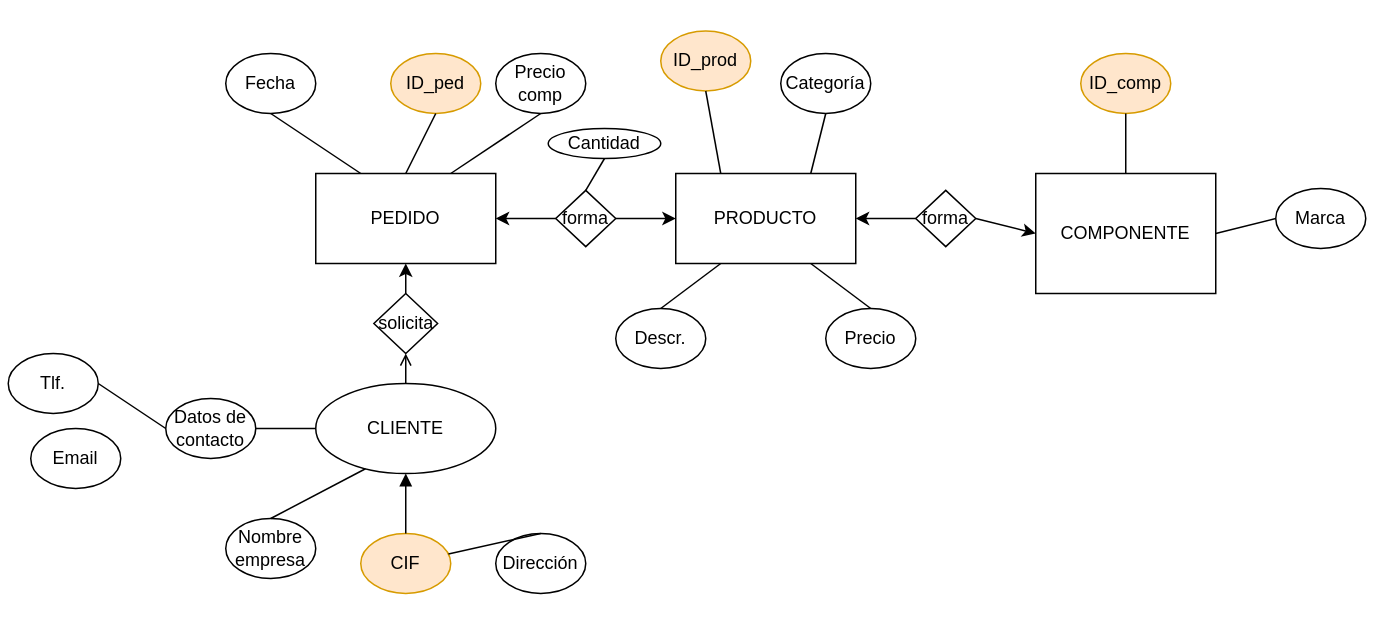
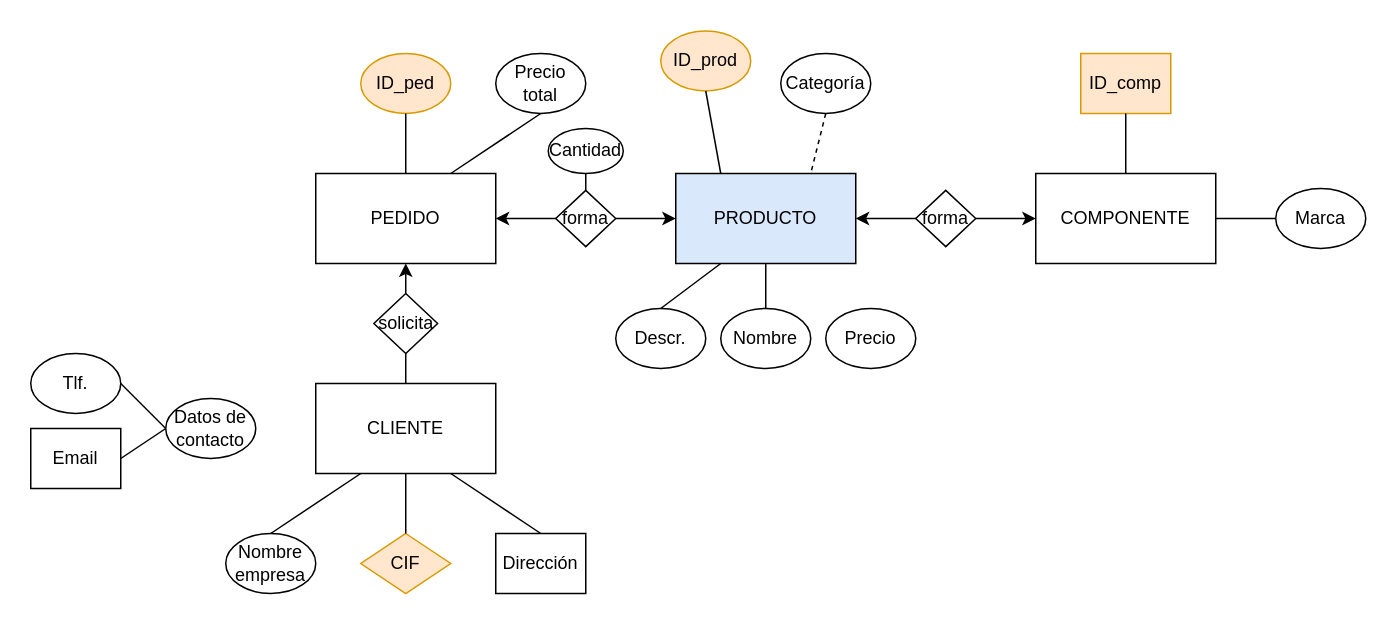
- <mxCell id="23" value="Fecha" style="ellipse;whiteSpace=wrap;html=1;" vertex="1" parent="1"><mxGeometry x="150" y="35" width="60" height="40" as="geometry" /></mxCell>
- <mxCell id="13" value="ID_ped" style="ellipse;whiteSpace=wrap;html=1;fillColor=#ffe6cc;strokeColor=#d79b00;" vertex="1" parent="1"><mxGeometry x="260" y="35" width="60" height="40" as="geometry" /></mxCell>
+ <mxCell id="13" value="ID_ped" style="ellipse;whiteSpace=wrap;html=1;fillColor=#ffe6cc;strokeColor=#d79b00;" vertex="1" parent="1"><mxGeometry x="240" y="35" width="60" height="40" as="geometry" /></mxCell>
- <mxCell id="24" value="Precio comp" style="ellipse;whiteSpace=wrap;html=1;" vertex="1" parent="1"><mxGeometry x="330" y="35" width="60" height="40" as="geometry" /></mxCell>
+ <mxCell id="24" value="Precio total" style="ellipse;whiteSpace=wrap;html=1;" vertex="1" parent="1"><mxGeometry x="330" y="35" width="60" height="40" as="geometry" /></mxCell>
- <mxCell id="15" value="ID_comp" style="ellipse;whiteSpace=wrap;html=1;fillColor=#ffe6cc;strokeColor=#d79b00;" vertex="1" parent="1"><mxGeometry x="720" y="35" width="60" height="40" as="geometry" /></mxCell>
+ <mxCell id="15" value="ID_comp" style="whiteSpace=wrap;html=1;fillColor=#ffe6cc;strokeColor=#d79b00;rounded=0;" vertex="1" parent="1"><mxGeometry x="720" y="35" width="60" height="40" as="geometry" /></mxCell>
- <mxCell id="38" value="" style="endArrow=none;html=1;exitX=0.5;exitY=1;exitDx=0;exitDy=0;entryX=0.25;entryY=0;entryDx=0;entryDy=0;" edge="1" parent="1" source="23" target="2"><mxGeometry width="50" height="50" relative="1" as="geometry"><mxPoint x="90" y="265" as="sourcePoint" /><mxPoint x="120" y="295" as="targetPoint" /></mxGeometry></mxCell>
- <mxCell id="9" value="Cantidad" style="ellipse;whiteSpace=wrap;html=1;" vertex="1" parent="1"><mxGeometry x="365" y="85" width="75" height="20" as="geometry" /></mxCell>
+ <mxCell id="9" value="Cantidad" style="ellipse;whiteSpace=wrap;html=1;" vertex="1" parent="1"><mxGeometry x="365" y="85" width="50" height="30" as="geometry" /></mxCell>
- <mxCell id="44" value="" style="endArrow=none;html=1;exitX=0.5;exitY=1;exitDx=0;exitDy=0;entryX=0.75;entryY=0;entryDx=0;entryDy=0;" edge="1" parent="1" source="43" target="5"><mxGeometry width="50" height="50" relative="1" as="geometry"><mxPoint x="520" y="85" as="sourcePoint" /><mxPoint x="520" y="125" as="targetPoint" /></mxGeometry></mxCell>
+ <mxCell id="44" value="" style="endArrow=none;html=1;exitX=0.5;exitY=1;exitDx=0;exitDy=0;entryX=0.75;entryY=0;entryDx=0;entryDy=0;dashed=1;" edge="1" parent="1" source="43" target="5"><mxGeometry width="50" height="50" relative="1" as="geometry"><mxPoint x="520" y="85" as="sourcePoint" /><mxPoint x="520" y="125" as="targetPoint" /></mxGeometry></mxCell>
- <mxCell id="5" value="PRODUCTO" style="rounded=0;whiteSpace=wrap;html=1;" vertex="1" parent="1"><mxGeometry x="450" y="115" width="120" height="60" as="geometry" /></mxCell>
+ <mxCell id="5" value="PRODUCTO" style="rounded=0;whiteSpace=wrap;html=1;fillColor=#dae8fc;" vertex="1" parent="1"><mxGeometry x="450" y="115" width="120" height="60" as="geometry" /></mxCell>
- <mxCell id="7" value="COMPONENTE" style="rounded=0;whiteSpace=wrap;html=1;" vertex="1" parent="1"><mxGeometry x="690" y="115" width="120" height="80" as="geometry" /></mxCell>
+ <mxCell id="7" value="COMPONENTE" style="rounded=0;whiteSpace=wrap;html=1;" vertex="1" parent="1"><mxGeometry x="690" y="115" width="120" height="60" as="geometry" /></mxCell>
+ <mxCell id="3" style="edgeStyle=orthogonalEdgeStyle;rounded=0;orthogonalLoop=1;jettySize=auto;html=1;exitX=0.5;exitY=1;exitDx=0;exitDy=0;entryX=0.5;entryY=0;entryDx=0;entryDy=0;endArrow=none;endFill=0;" edge="1" parent="1" source="5" target="37"><mxGeometry relative="1" as="geometry" /></mxCell>
- <mxCell id="4" style="rounded=0;orthogonalLoop=1;jettySize=auto;html=1;exitX=0.75;exitY=1;exitDx=0;exitDy=0;entryX=0.5;entryY=0;entryDx=0;entryDy=0;endArrow=none;endFill=0;" edge="1" parent="1" source="5" target="36"><mxGeometry relative="1" as="geometry" /></mxCell>
+ <mxCell id="37" value="Nombre" style="ellipse;whiteSpace=wrap;html=1;" vertex="1" parent="1"><mxGeometry x="480" y="205" width="60" height="40" as="geometry" /></mxCell>
- <mxCell id="29" value="" style="endArrow=open;html=1;exitX=0.5;exitY=0;exitDx=0;exitDy=0;entryX=0.5;entryY=1;entryDx=0;entryDy=0;" edge="1" parent="1" source="8" target="28"><mxGeometry width="50" height="50" relative="1" as="geometry"><mxPoint x="340" y="205" as="sourcePoint" /><mxPoint x="390" y="155" as="targetPoint" /></mxGeometry></mxCell>
+ <mxCell id="29" value="" style="endArrow=none;html=1;exitX=0.5;exitY=0;exitDx=0;exitDy=0;entryX=0.5;entryY=1;entryDx=0;entryDy=0;" edge="1" parent="1" source="8" target="28"><mxGeometry width="50" height="50" relative="1" as="geometry"><mxPoint x="340" y="205" as="sourcePoint" /><mxPoint x="390" y="155" as="targetPoint" /></mxGeometry></mxCell>
- <mxCell id="21" value="Tlf." style="ellipse;whiteSpace=wrap;html=1;" vertex="1" parent="1"><mxGeometry x="5" y="235" width="60" height="40" as="geometry" /></mxCell>
+ <mxCell id="21" value="Tlf." style="ellipse;whiteSpace=wrap;html=1;" vertex="1" parent="1"><mxGeometry x="20" y="235" width="60" height="40" as="geometry" /></mxCell>
- <mxCell id="25" value="" style="endArrow=none;html=1;exitX=1;exitY=0.5;exitDx=0;exitDy=0;entryX=0;entryY=0.5;entryDx=0;entryDy=0;" edge="1" parent="1" source="22" target="8"><mxGeometry width="50" height="50" relative="1" as="geometry"><mxPoint x="280" y="365" as="sourcePoint" /><mxPoint x="280" y="325" as="targetPoint" /></mxGeometry></mxCell>
- <mxCell id="8" value="CLIENTE" style="ellipse;whiteSpace=wrap;html=1;" vertex="1" parent="1"><mxGeometry x="210" y="255" width="120" height="60" as="geometry" /></mxCell>
+ <mxCell id="8" value="CLIENTE" style="rounded=0;whiteSpace=wrap;html=1;" vertex="1" parent="1"><mxGeometry x="210" y="255" width="120" height="60" as="geometry" /></mxCell>
+ <mxCell id="26" value="" style="endArrow=none;html=1;exitX=1;exitY=0.5;exitDx=0;exitDy=0;entryX=0;entryY=0.5;entryDx=0;entryDy=0;" edge="1" parent="1" source="20" target="22"><mxGeometry width="50" height="50" relative="1" as="geometry"><mxPoint x="80" y="305" as="sourcePoint" /><mxPoint x="120" y="305" as="targetPoint" /></mxGeometry></mxCell>
- <mxCell id="20" value="Email" style="ellipse;whiteSpace=wrap;html=1;" vertex="1" parent="1"><mxGeometry x="20" y="285" width="60" height="40" as="geometry" /></mxCell>
+ <mxCell id="20" value="Email" style="whiteSpace=wrap;html=1;rounded=0;" vertex="1" parent="1"><mxGeometry x="20" y="285" width="60" height="40" as="geometry" /></mxCell>
- <mxCell id="18" value="" style="endArrow=block;html=1;exitX=0.5;exitY=0;exitDx=0;exitDy=0;entryX=0.5;entryY=1;entryDx=0;entryDy=0;" edge="1" parent="1" source="16" target="8"><mxGeometry width="50" height="50" relative="1" as="geometry"><mxPoint x="190" y="365" as="sourcePoint" /><mxPoint x="250" y="325" as="targetPoint" /></mxGeometry></mxCell>
+ <mxCell id="18" value="" style="endArrow=none;html=1;exitX=0.5;exitY=0;exitDx=0;exitDy=0;entryX=0.5;entryY=1;entryDx=0;entryDy=0;" edge="1" parent="1" source="16" target="8"><mxGeometry width="50" height="50" relative="1" as="geometry"><mxPoint x="190" y="365" as="sourcePoint" /><mxPoint x="250" y="325" as="targetPoint" /></mxGeometry></mxCell>
- <mxCell id="19" value="" style="endArrow=none;html=1;exitX=0.5;exitY=0;exitDx=0;exitDy=0;" edge="1" parent="1" source="12" target="16"><mxGeometry width="50" height="50" relative="1" as="geometry"><mxPoint x="280" y="365" as="sourcePoint" /><mxPoint x="280" y="325" as="targetPoint" /></mxGeometry></mxCell>
+ <mxCell id="19" value="" style="endArrow=none;html=1;exitX=0.5;exitY=0;exitDx=0;exitDy=0;entryX=0.75;entryY=1;entryDx=0;entryDy=0;" edge="1" parent="1" source="12" target="8"><mxGeometry width="50" height="50" relative="1" as="geometry"><mxPoint x="280" y="365" as="sourcePoint" /><mxPoint x="280" y="325" as="targetPoint" /></mxGeometry></mxCell>
- <mxCell id="11" value="Nombre empresa" style="ellipse;whiteSpace=wrap;html=1;" vertex="1" parent="1"><mxGeometry x="150" y="345" width="60" height="40" as="geometry" /></mxCell>
+ <mxCell id="11" value="Nombre empresa" style="ellipse;whiteSpace=wrap;html=1;" vertex="1" parent="1"><mxGeometry x="150" y="355" width="60" height="40" as="geometry" /></mxCell>
- <mxCell id="16" value="CIF" style="ellipse;whiteSpace=wrap;html=1;fillColor=#ffe6cc;strokeColor=#d79b00;" vertex="1" parent="1"><mxGeometry x="240" y="355" width="60" height="40" as="geometry" /></mxCell>
+ <mxCell id="16" value="CIF" style="rhombus;whiteSpace=wrap;html=1;fillColor=#ffe6cc;strokeColor=#d79b00;" vertex="1" parent="1"><mxGeometry x="240" y="355" width="60" height="40" as="geometry" /></mxCell>
- <mxCell id="12" value="Dirección" style="ellipse;whiteSpace=wrap;html=1;" vertex="1" parent="1"><mxGeometry x="330" y="355" width="60" height="40" as="geometry" /></mxCell>
+ <mxCell id="12" value="Dirección" style="whiteSpace=wrap;html=1;rounded=0;" vertex="1" parent="1"><mxGeometry x="330" y="355" width="60" height="40" as="geometry" /></mxCell>
